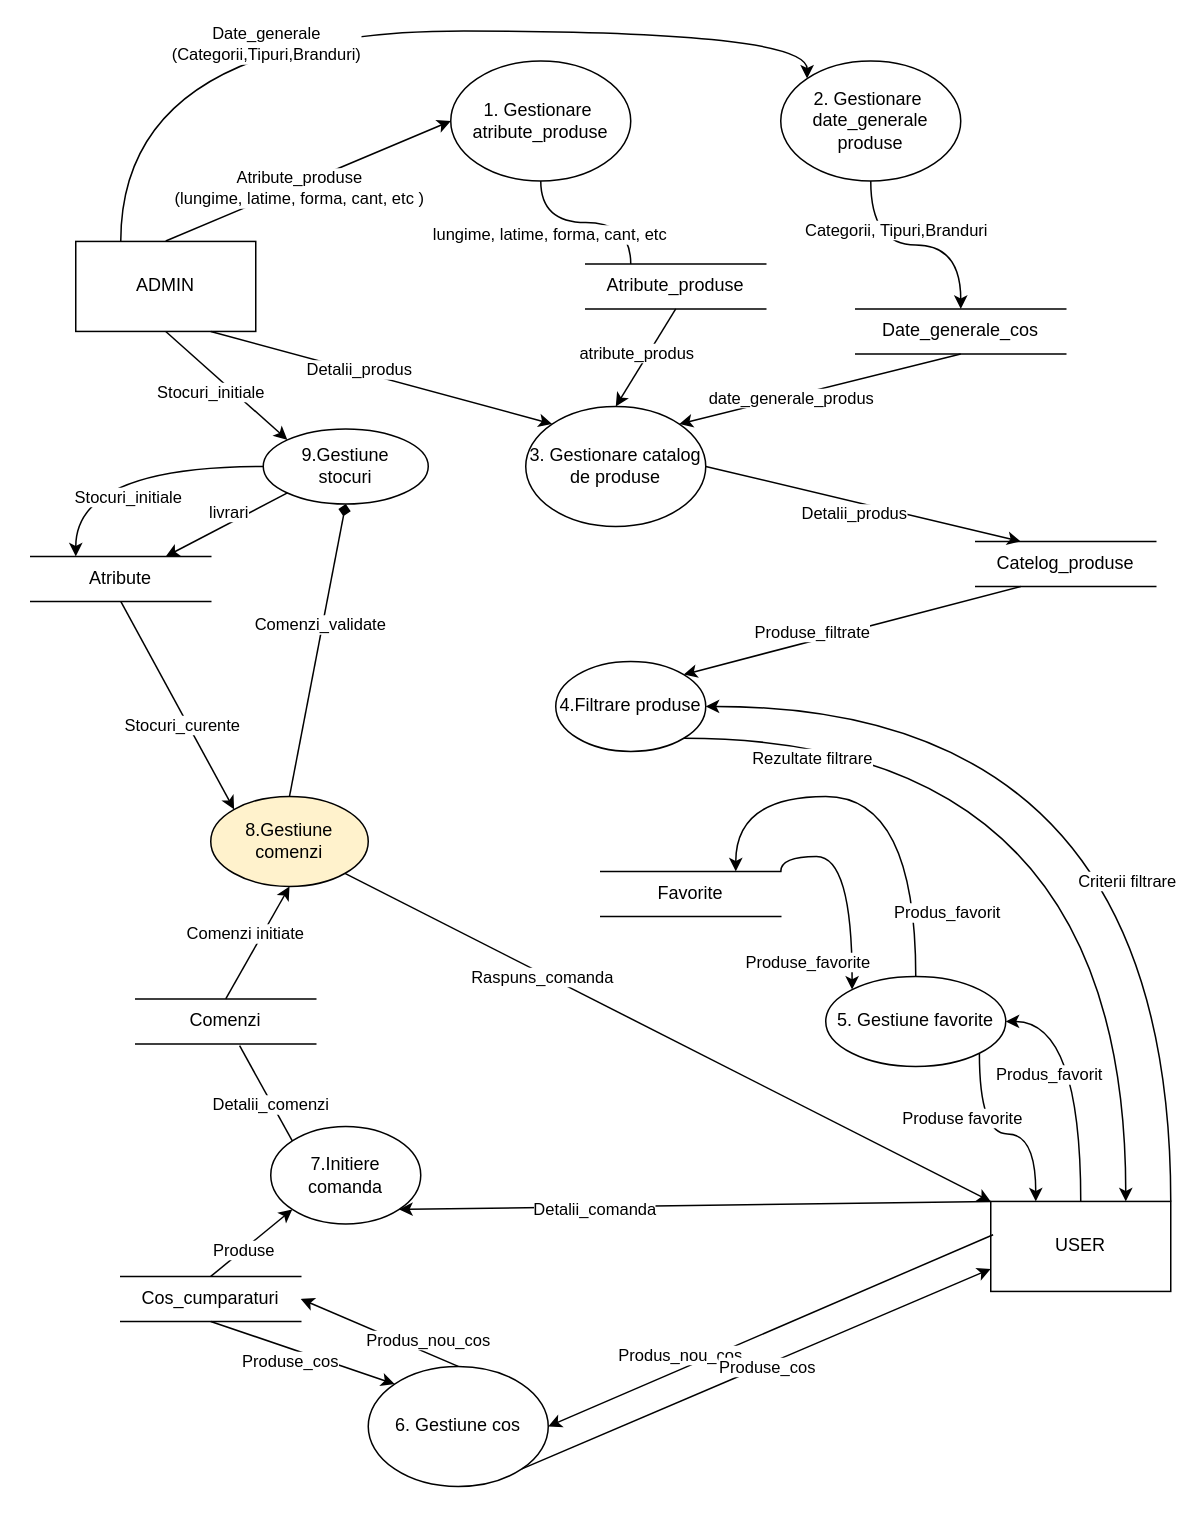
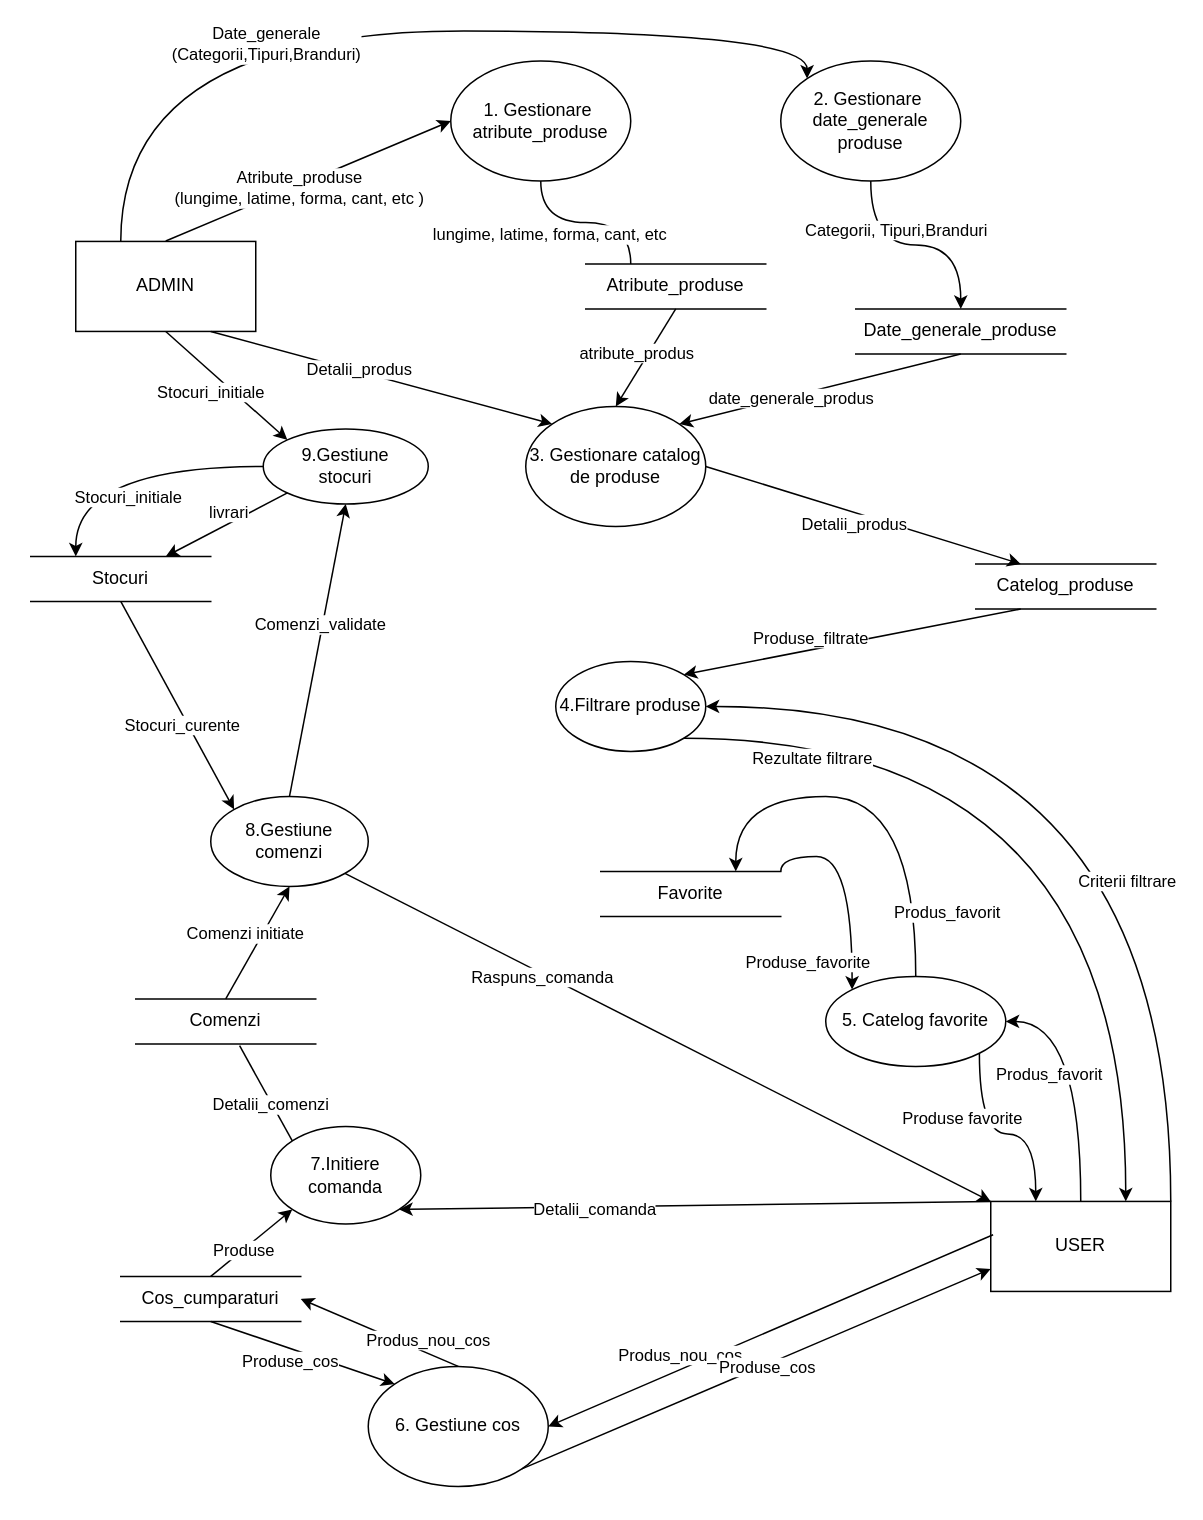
- <mxCell id="68" value="Date_generale_cos" style="shape=partialRectangle;whiteSpace=wrap;html=1;left=0;right=0;fillColor=none;" parent="1" vertex="1"><mxGeometry x="570" y="205.29" width="140" height="30" as="geometry" /></mxCell>
+ <mxCell id="68" value="Date_generale_produse" style="shape=partialRectangle;whiteSpace=wrap;html=1;left=0;right=0;fillColor=none;" parent="1" vertex="1"><mxGeometry x="570" y="205.29" width="140" height="30" as="geometry" /></mxCell>
- <mxCell id="64" value="" style="endArrow=diamond;html=1;rounded=0;curved=1;exitX=0.5;exitY=0;exitDx=0;exitDy=0;entryX=0.5;entryY=1;entryDx=0;entryDy=0;" parent="1" source="57" target="49" edge="1"><mxGeometry width="50" height="50" relative="1" as="geometry"><mxPoint x="230" y="500.29" as="sourcePoint" /><mxPoint x="280" y="450.29" as="targetPoint" /></mxGeometry></mxCell>
+ <mxCell id="64" value="" style="endArrow=classic;html=1;rounded=0;curved=1;exitX=0.5;exitY=0;exitDx=0;exitDy=0;entryX=0.5;entryY=1;entryDx=0;entryDy=0;" parent="1" source="57" target="49" edge="1"><mxGeometry width="50" height="50" relative="1" as="geometry"><mxPoint x="230" y="500.29" as="sourcePoint" /><mxPoint x="280" y="450.29" as="targetPoint" /></mxGeometry></mxCell>
- <mxCell id="8" value="Catelog_produse" style="shape=partialRectangle;whiteSpace=wrap;html=1;left=0;right=0;fillColor=none;" parent="1" vertex="1"><mxGeometry x="650" y="360.29" width="120" height="30" as="geometry" /></mxCell>
+ <mxCell id="8" value="Catelog_produse" style="shape=partialRectangle;whiteSpace=wrap;html=1;left=0;right=0;fillColor=none;" parent="1" vertex="1"><mxGeometry x="650" y="375.29" width="120" height="30" as="geometry" /></mxCell>
- <mxCell id="52" value="Atribute" style="shape=partialRectangle;whiteSpace=wrap;html=1;left=0;right=0;fillColor=none;" parent="1" vertex="1"><mxGeometry x="20" y="370.29" width="120" height="30" as="geometry" /></mxCell>
+ <mxCell id="52" value="Stocuri" style="shape=partialRectangle;whiteSpace=wrap;html=1;left=0;right=0;fillColor=none;" parent="1" vertex="1"><mxGeometry x="20" y="370.29" width="120" height="30" as="geometry" /></mxCell>
- <mxCell id="57" value="8.Gestiune&lt;br&gt;comenzi" style="ellipse;whiteSpace=wrap;html=1;fillColor=#fff2cc;" parent="1" vertex="1"><mxGeometry x="140" y="530.29" width="105" height="60" as="geometry" /></mxCell>
+ <mxCell id="57" value="8.Gestiune&lt;br&gt;comenzi" style="ellipse;whiteSpace=wrap;html=1;" parent="1" vertex="1"><mxGeometry x="140" y="530.29" width="105" height="60" as="geometry" /></mxCell>
- <mxCell id="26" value="5. Gestiune favorite" style="ellipse;whiteSpace=wrap;html=1;" parent="1" vertex="1"><mxGeometry x="550" y="650.29" width="120" height="60" as="geometry" /></mxCell>
+ <mxCell id="26" value="5. Catelog favorite" style="ellipse;whiteSpace=wrap;html=1;" parent="1" vertex="1"><mxGeometry x="550" y="650.29" width="120" height="60" as="geometry" /></mxCell>
